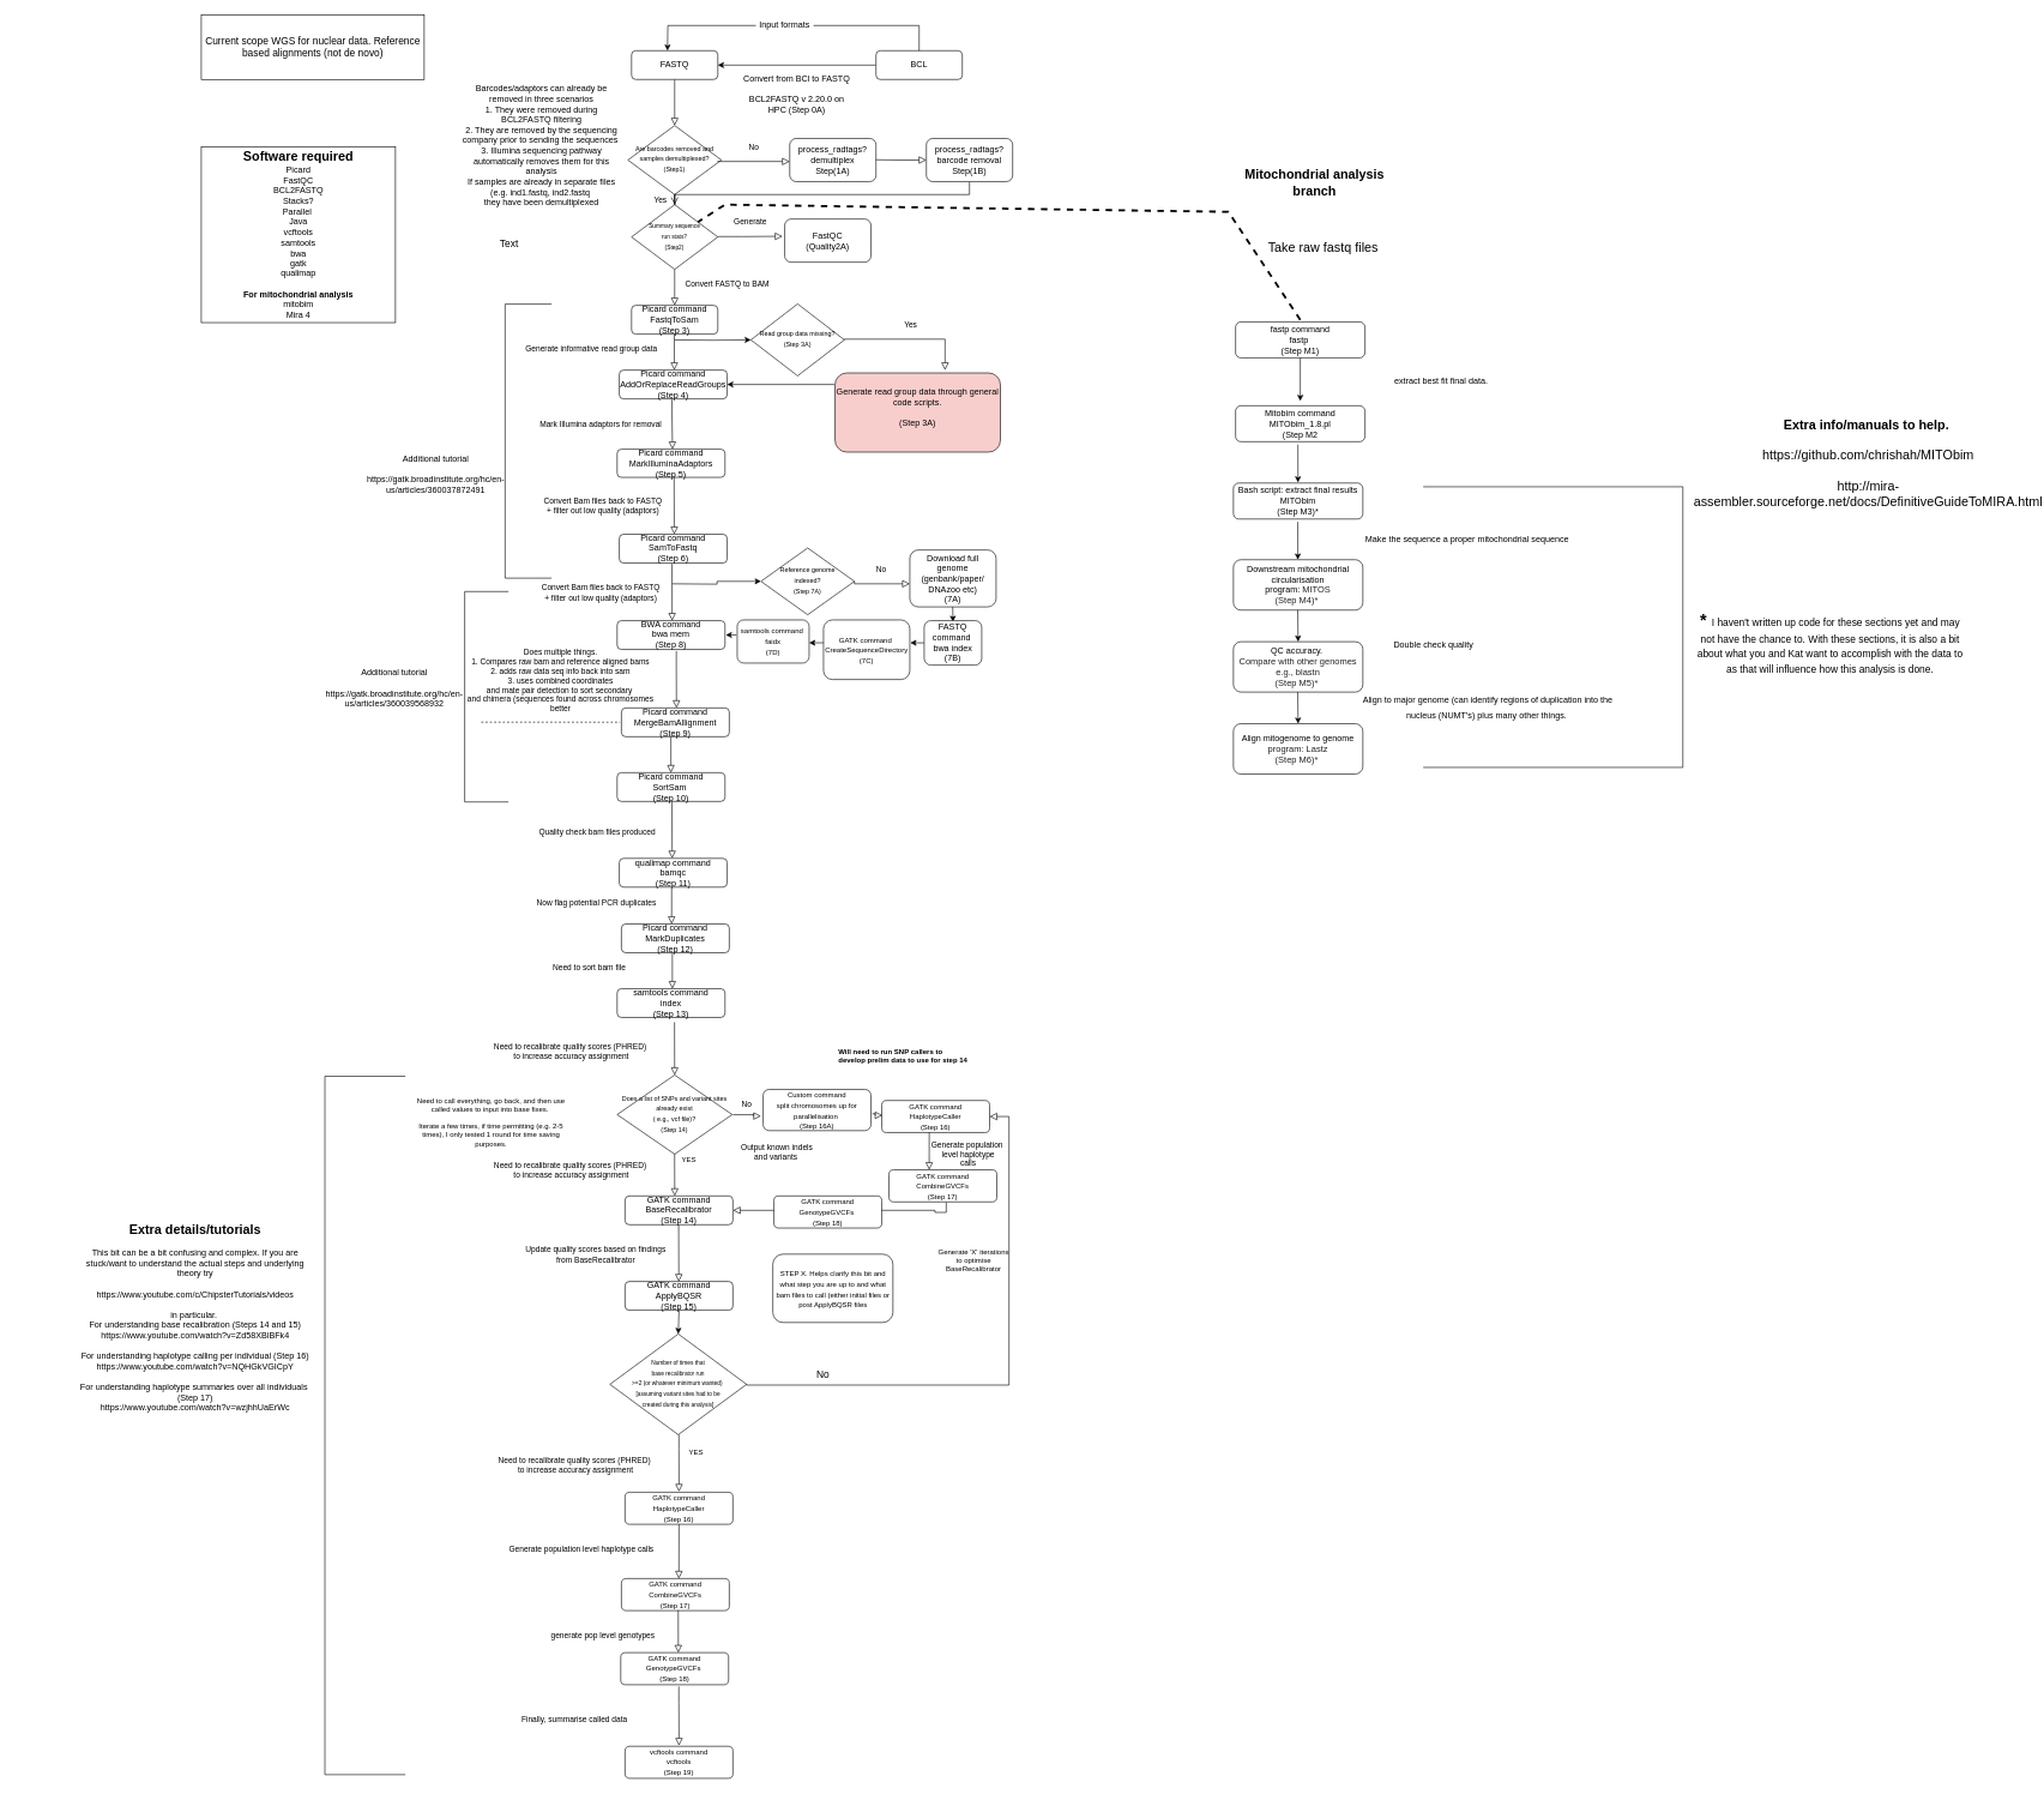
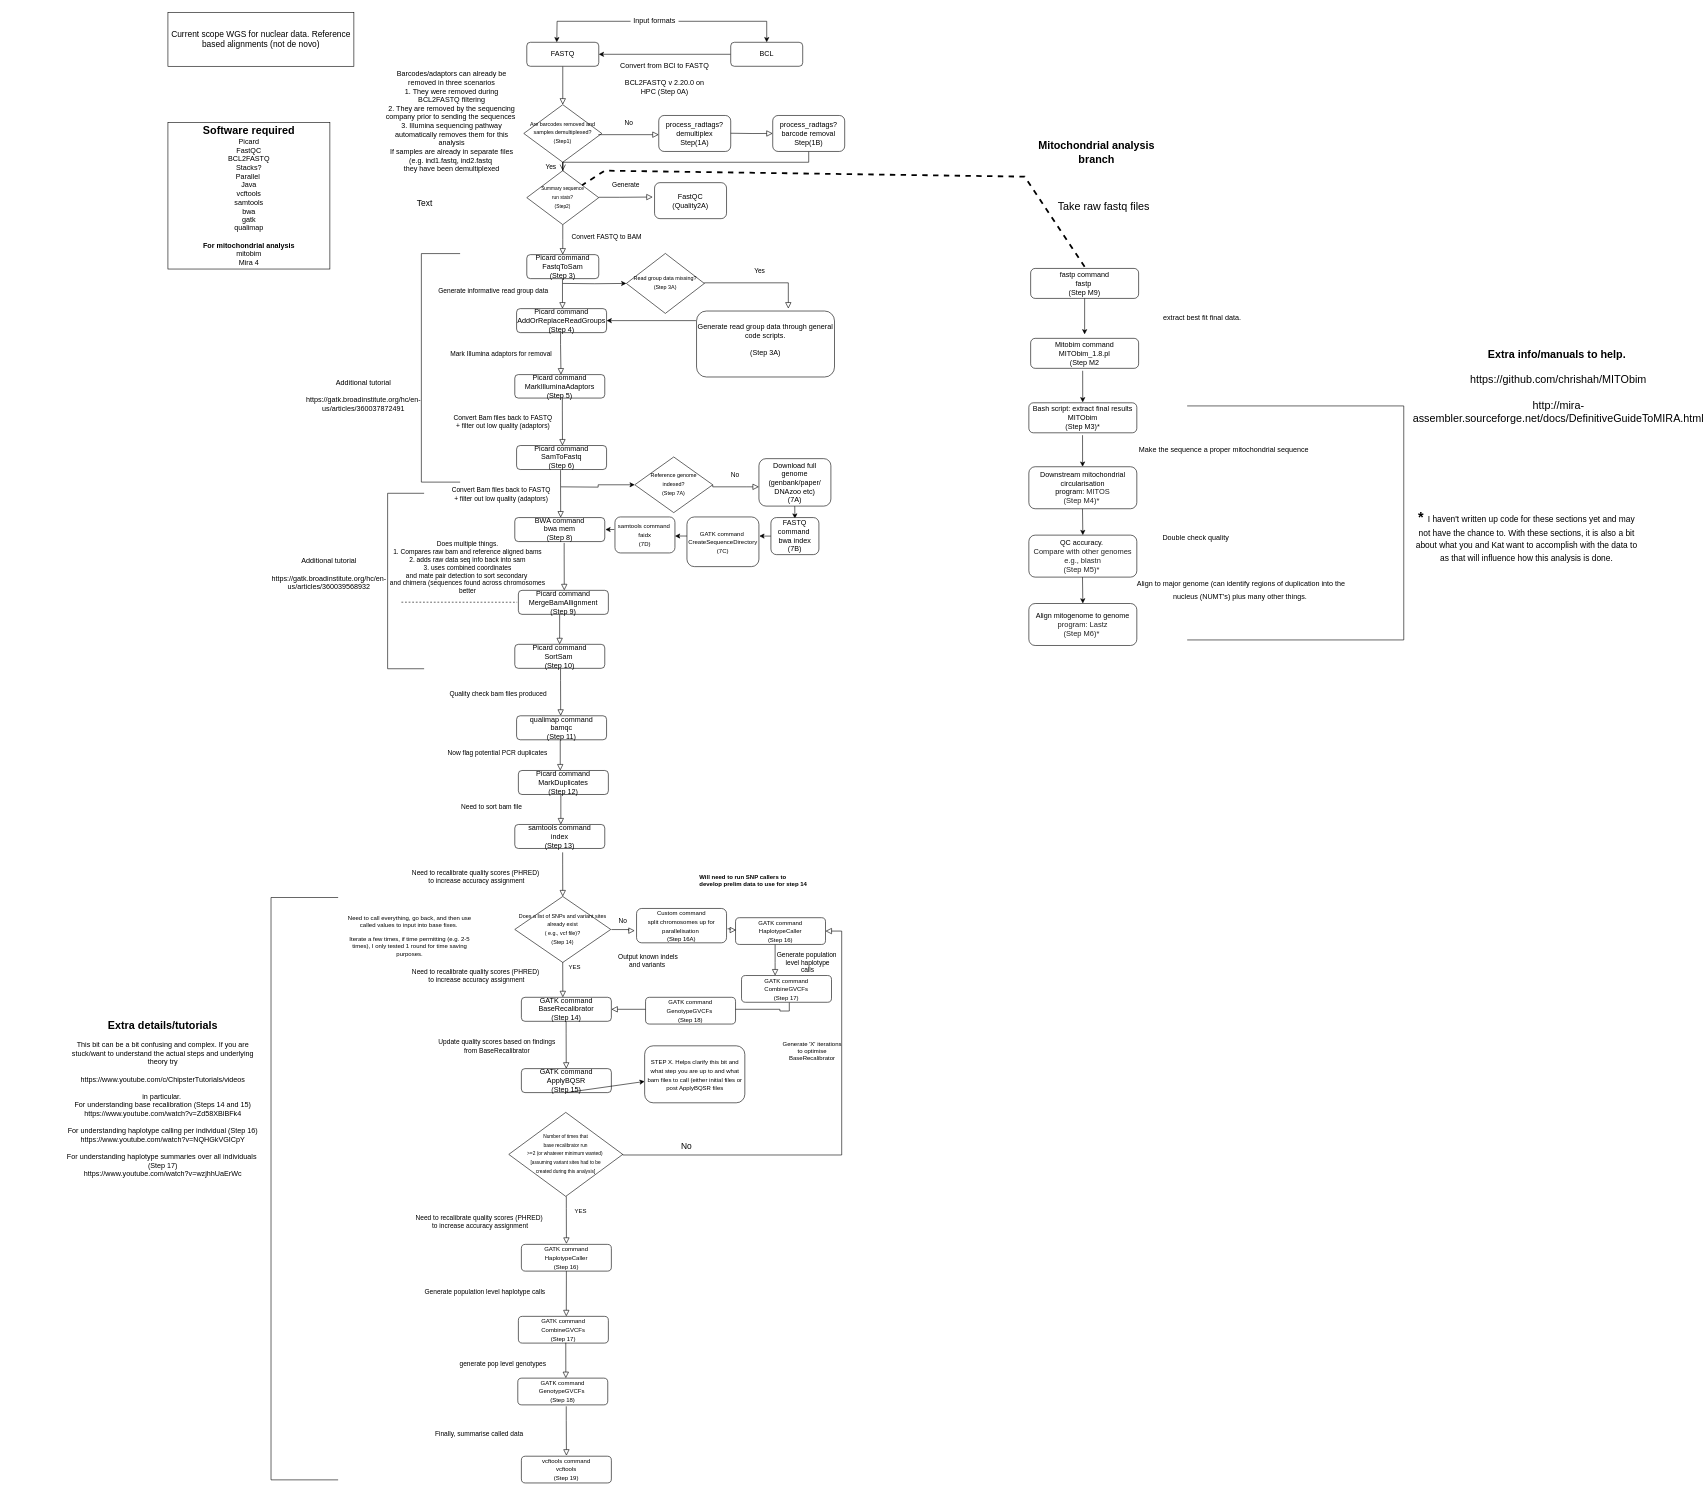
- <mxCell id="12" style="edgeStyle=orthogonalEdgeStyle;rounded=0;orthogonalLoop=1;jettySize=auto;html=1;exitX=1;exitY=0.5;exitDx=0;exitDy=0;endArrow=none;" edge="1" parent="1" source="14" target="11"><mxGeometry relative="1" as="geometry"><Array as="points"><mxPoint x="1277" y="35" /></Array></mxGeometry></mxCell>
+ <mxCell id="12" style="edgeStyle=orthogonalEdgeStyle;rounded=0;orthogonalLoop=1;jettySize=auto;html=1;exitX=1;exitY=0.5;exitDx=0;exitDy=0;" edge="1" parent="1" source="14" target="11"><mxGeometry relative="1" as="geometry"><Array as="points"><mxPoint x="1277" y="35" /></Array></mxGeometry></mxCell>
- <mxCell id="116" value="fastp command&lt;br&gt;fastp&amp;nbsp;&lt;br&gt;(Step M1)" style="rounded=1;whiteSpace=wrap;html=1;fontSize=12;glass=0;strokeWidth=1;shadow=0;" vertex="1" parent="1"><mxGeometry x="1717" y="447" width="180" height="50" as="geometry" /></mxCell>
+ <mxCell id="116" value="fastp command&lt;br&gt;fastp&amp;nbsp;&lt;br&gt;(Step M9)" style="rounded=1;whiteSpace=wrap;html=1;fontSize=12;glass=0;strokeWidth=1;shadow=0;" vertex="1" parent="1"><mxGeometry x="1717" y="447" width="180" height="50" as="geometry" /></mxCell>
- <mxCell id="24" value="&lt;font&gt;&lt;font style=&quot;font-size: 12px&quot;&gt;Generate read group data through general code scripts.&lt;/font&gt;&lt;br&gt;&lt;/font&gt;&lt;div&gt;&lt;br&gt;&lt;/div&gt;&lt;div&gt;(Step 3A)&lt;/div&gt;&lt;div&gt;&lt;br&gt;&lt;/div&gt;" style="rounded=1;whiteSpace=wrap;html=1;fontSize=12;glass=0;strokeWidth=1;shadow=0;fillColor=#f8cecc;" vertex="1" parent="1"><mxGeometry x="1160" y="518" width="230" height="110" as="geometry" /></mxCell>
+ <mxCell id="24" value="&lt;font&gt;&lt;font style=&quot;font-size: 12px&quot;&gt;Generate read group data through general code scripts.&lt;/font&gt;&lt;br&gt;&lt;/font&gt;&lt;div&gt;&lt;br&gt;&lt;/div&gt;&lt;div&gt;(Step 3A)&lt;/div&gt;&lt;div&gt;&lt;br&gt;&lt;/div&gt;" style="rounded=1;whiteSpace=wrap;html=1;fontSize=12;glass=0;strokeWidth=1;shadow=0;" vertex="1" parent="1"><mxGeometry x="1160" y="518" width="230" height="110" as="geometry" /></mxCell>
- <mxCell id="76" value="" style="endArrow=classic;html=1;rounded=0;fontFamily=Helvetica;fontSize=10;exitX=0.5;exitY=1;exitDx=0;exitDy=0;entryX=0.5;entryY=0;entryDx=0;entryDy=0;" edge="1" parent="1" source="73" target="77"><mxGeometry width="50" height="50" relative="1" as="geometry"><mxPoint x="990" y="1854" as="sourcePoint" /><mxPoint x="1060" y="1854" as="targetPoint" /></mxGeometry></mxCell>
+ <mxCell id="76" value="" style="endArrow=classic;html=1;rounded=0;fontFamily=Helvetica;fontSize=10;exitX=0.5;exitY=1;exitDx=0;exitDy=0;" edge="1" parent="1" source="73" target="113"><mxGeometry width="50" height="50" relative="1" as="geometry"><mxPoint x="990" y="1854" as="sourcePoint" /><mxPoint x="1060" y="1854" as="targetPoint" /></mxGeometry></mxCell>
